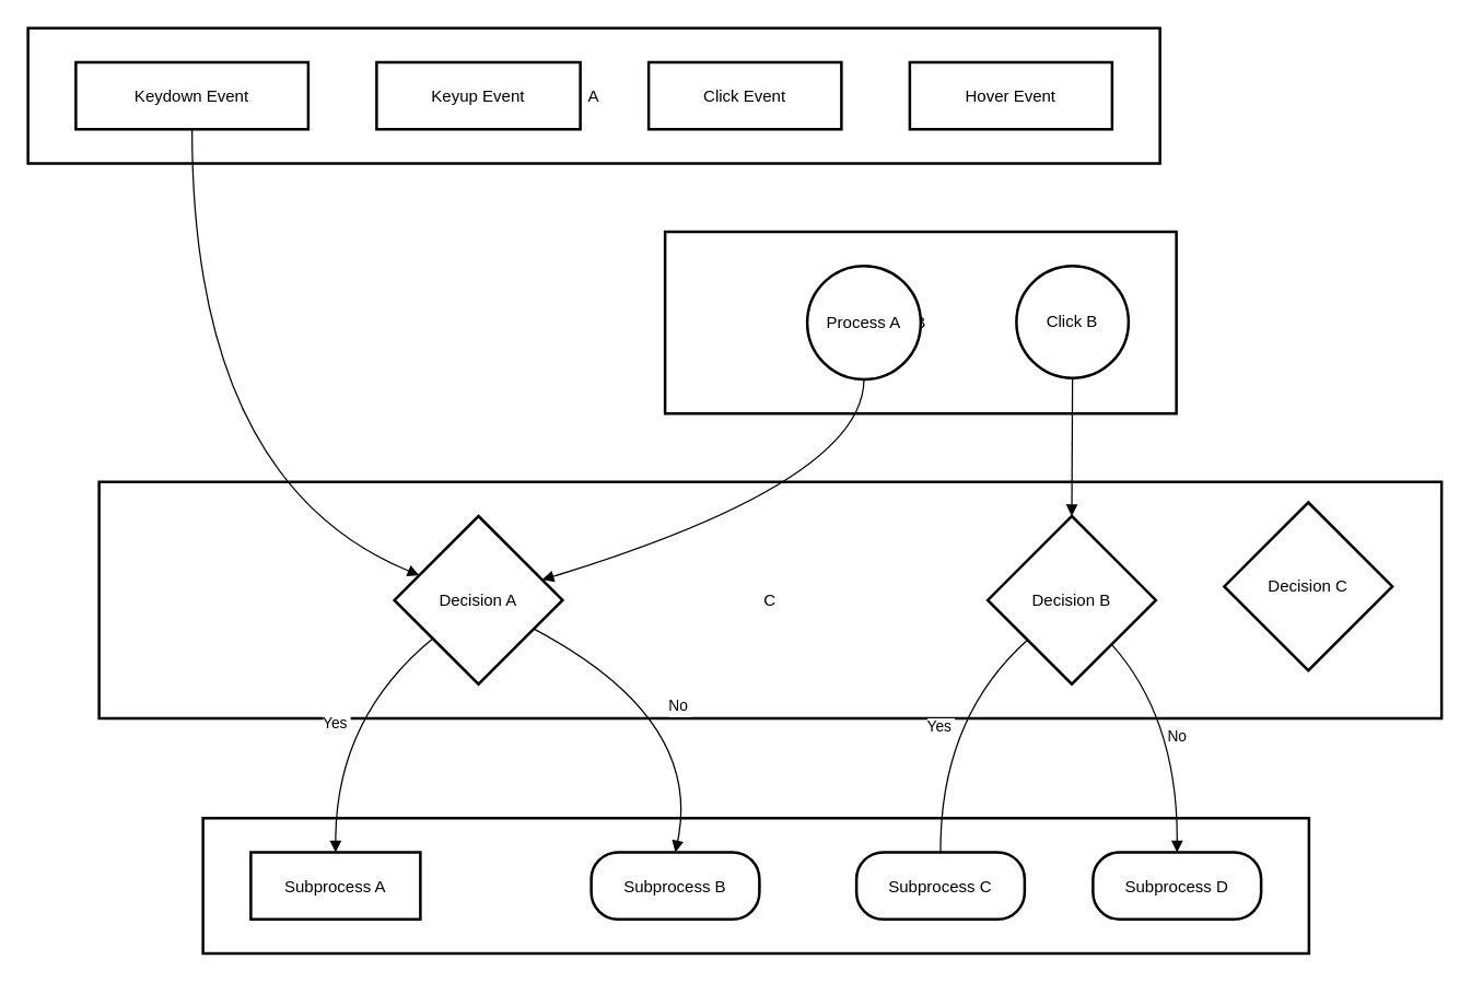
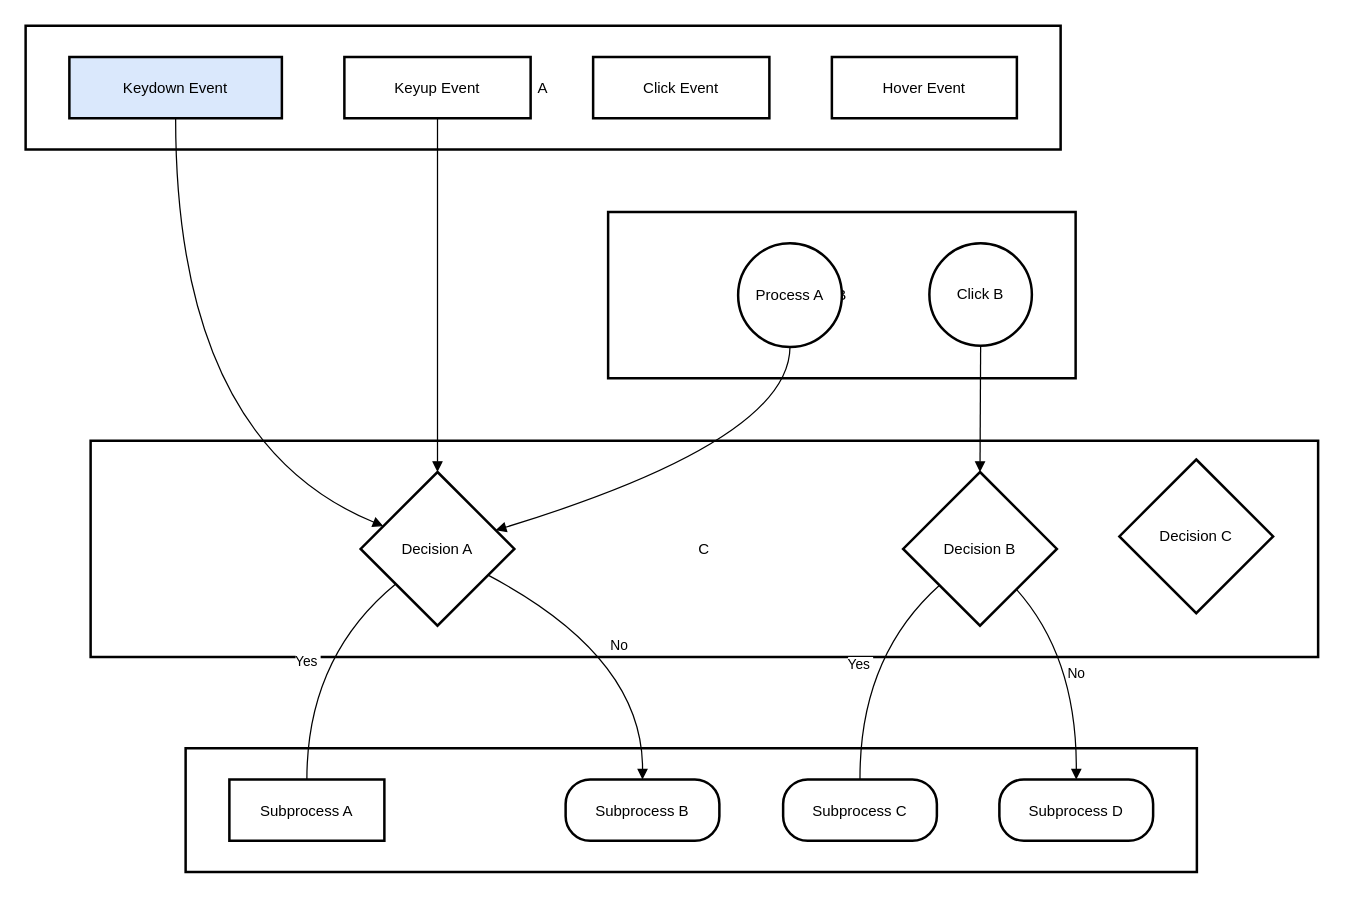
- <mxCell id="8" value="Keydown Event" style="whiteSpace=wrap;strokeWidth=2;" vertex="1" parent="1"><mxGeometry x="55" y="45" width="170" height="49" as="geometry" /></mxCell>
+ <mxCell id="8" value="Keydown Event" style="whiteSpace=wrap;strokeWidth=2;fillColor=#dae8fc;" vertex="1" parent="1"><mxGeometry x="55" y="45" width="170" height="49" as="geometry" /></mxCell>
+ <mxCell id="20" value="" style="curved=1;startArrow=none;endArrow=block;exitX=0.5;exitY=0.99;entryX=0.5;entryY=0;" edge="1" parent="1" source="9" target="12"><mxGeometry relative="1" as="geometry"><Array as="points" /></mxGeometry></mxCell>
- <mxCell id="23" value="Yes" style="curved=1;startArrow=none;endArrow=block;exitX=0;exitY=0.92;entryX=0.5;entryY=-0.01;" edge="1" parent="1" source="12" target="15"><mxGeometry relative="1" as="geometry"><Array as="points"><mxPoint x="245" y="525" /></Array></mxGeometry></mxCell>
+ <mxCell id="23" value="Yes" style="curved=1;startArrow=none;endArrow=none;exitX=0;exitY=0.92;entryX=0.5;entryY=-0.01;" edge="1" parent="1" source="12" target="15"><mxGeometry relative="1" as="geometry"><Array as="points"><mxPoint x="245" y="525" /></Array></mxGeometry></mxCell>
- <mxCell id="16" value="Subprocess B" style="rounded=1;arcSize=40;strokeWidth=2" vertex="1" parent="1"><mxGeometry x="432" y="623" width="123" height="49" as="geometry" /></mxCell>
+ <mxCell id="16" value="Subprocess B" style="rounded=1;arcSize=40;strokeWidth=2" vertex="1" parent="1"><mxGeometry x="452" y="623" width="123" height="49" as="geometry" /></mxCell>
